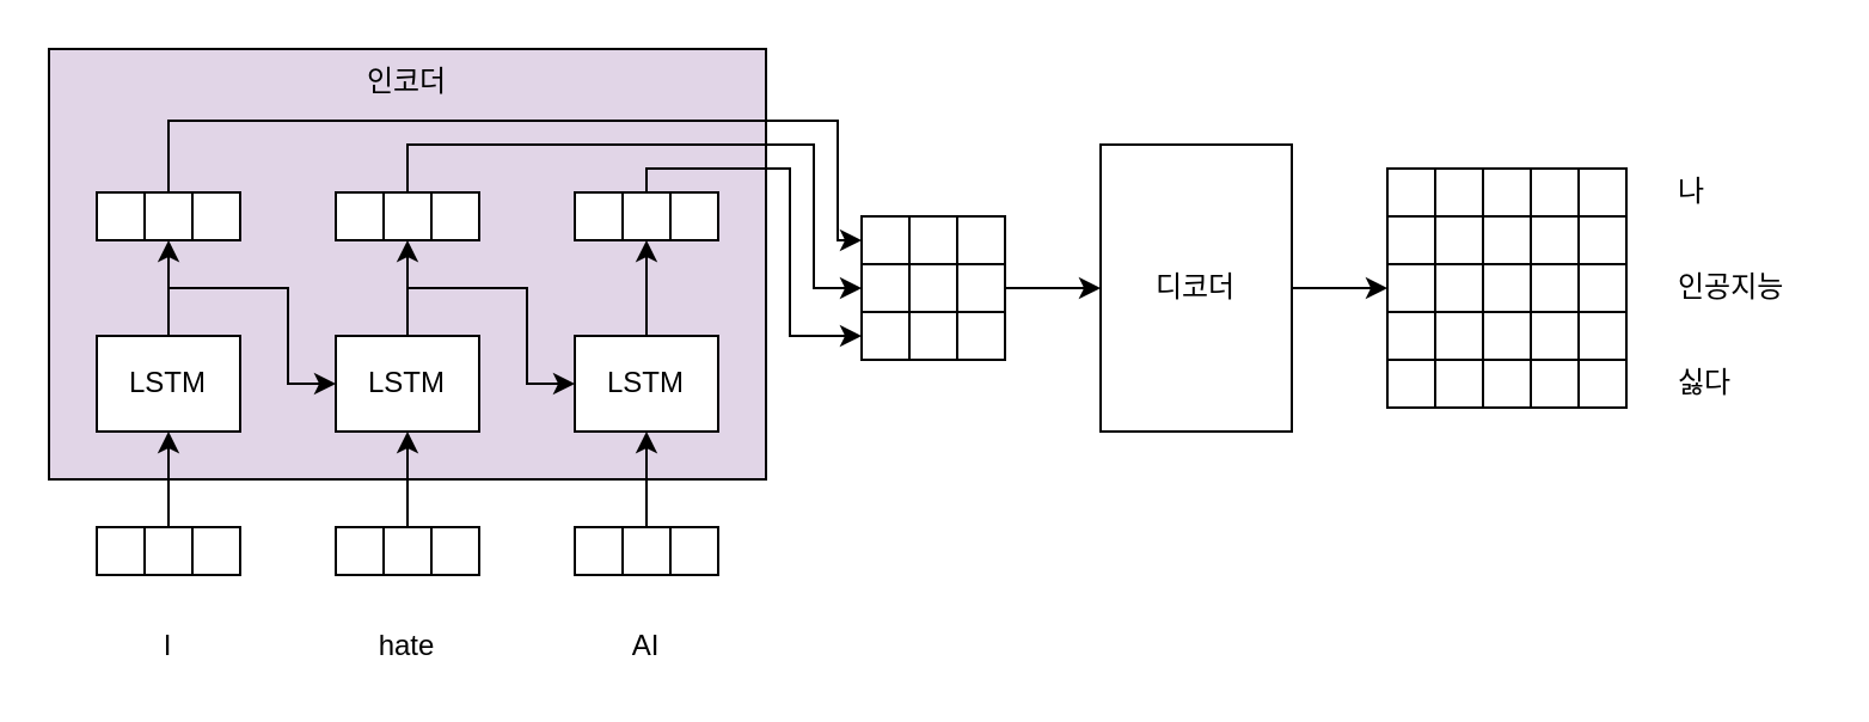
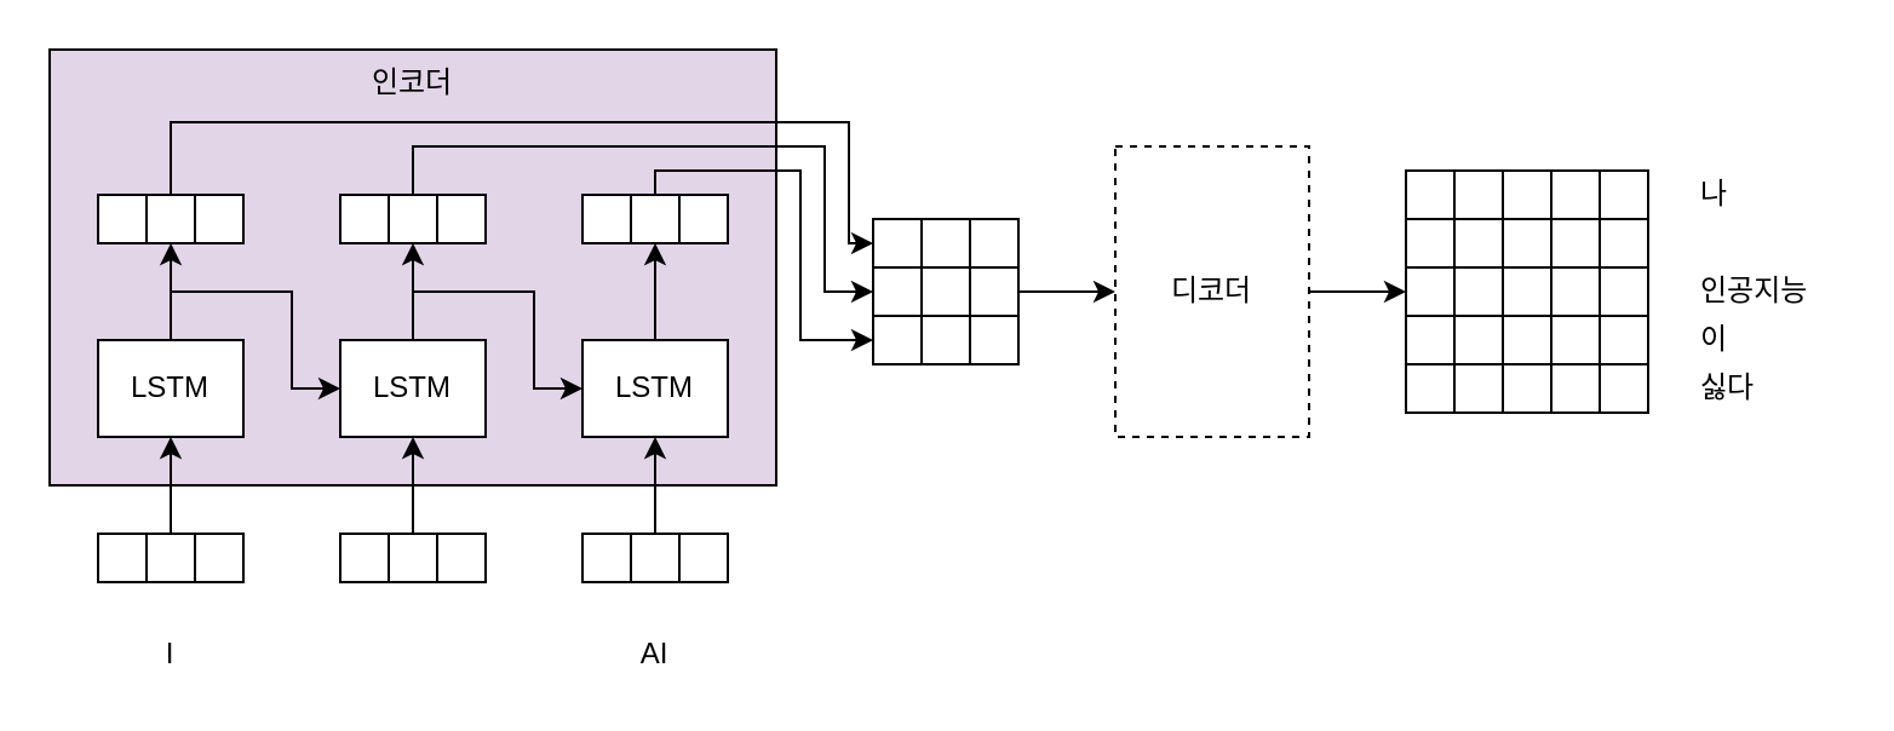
- <mxCell id="4" value="디코더" style="rounded=0;whiteSpace=wrap;html=1;" parent="1" vertex="1"><mxGeometry x="460" y="60" width="80" height="120" as="geometry" /></mxCell>
+ <mxCell id="4" value="디코더" style="rounded=0;whiteSpace=wrap;html=1;dashed=1;" parent="1" vertex="1"><mxGeometry x="460" y="60" width="80" height="120" as="geometry" /></mxCell>
+ <mxCell id="44" value="이" style="text;html=1;strokeColor=none;fillColor=none;align=left;verticalAlign=middle;whiteSpace=wrap;rounded=0;" parent="1" vertex="1"><mxGeometry x="700" y="130" width="60" height="20" as="geometry" /></mxCell>
- <mxCell id="22" value="hate" style="text;html=1;strokeColor=none;fillColor=none;align=center;verticalAlign=middle;whiteSpace=wrap;rounded=0;" parent="1" vertex="1"><mxGeometry x="140" y="260" width="60" height="20" as="geometry" /></mxCell>
